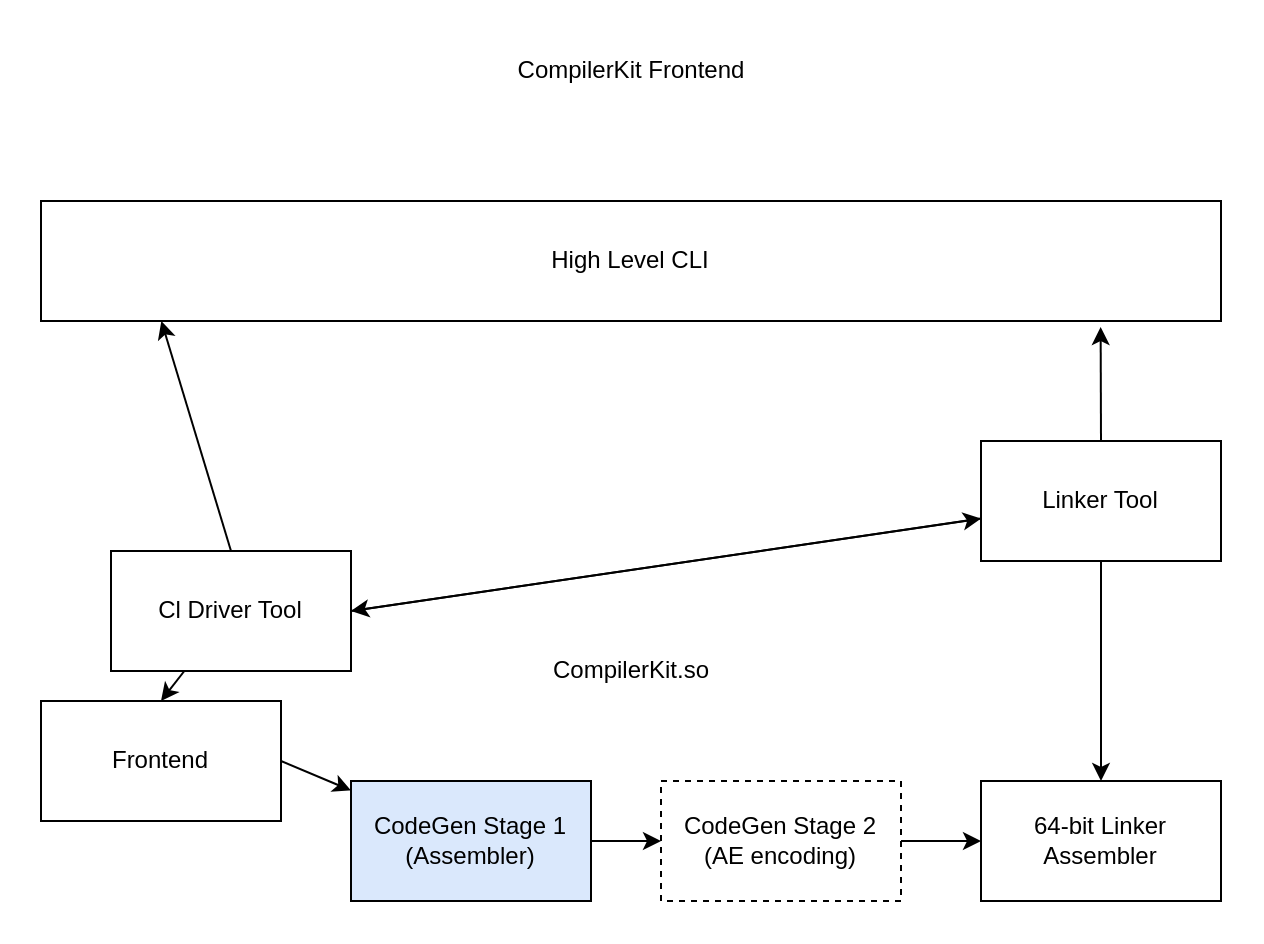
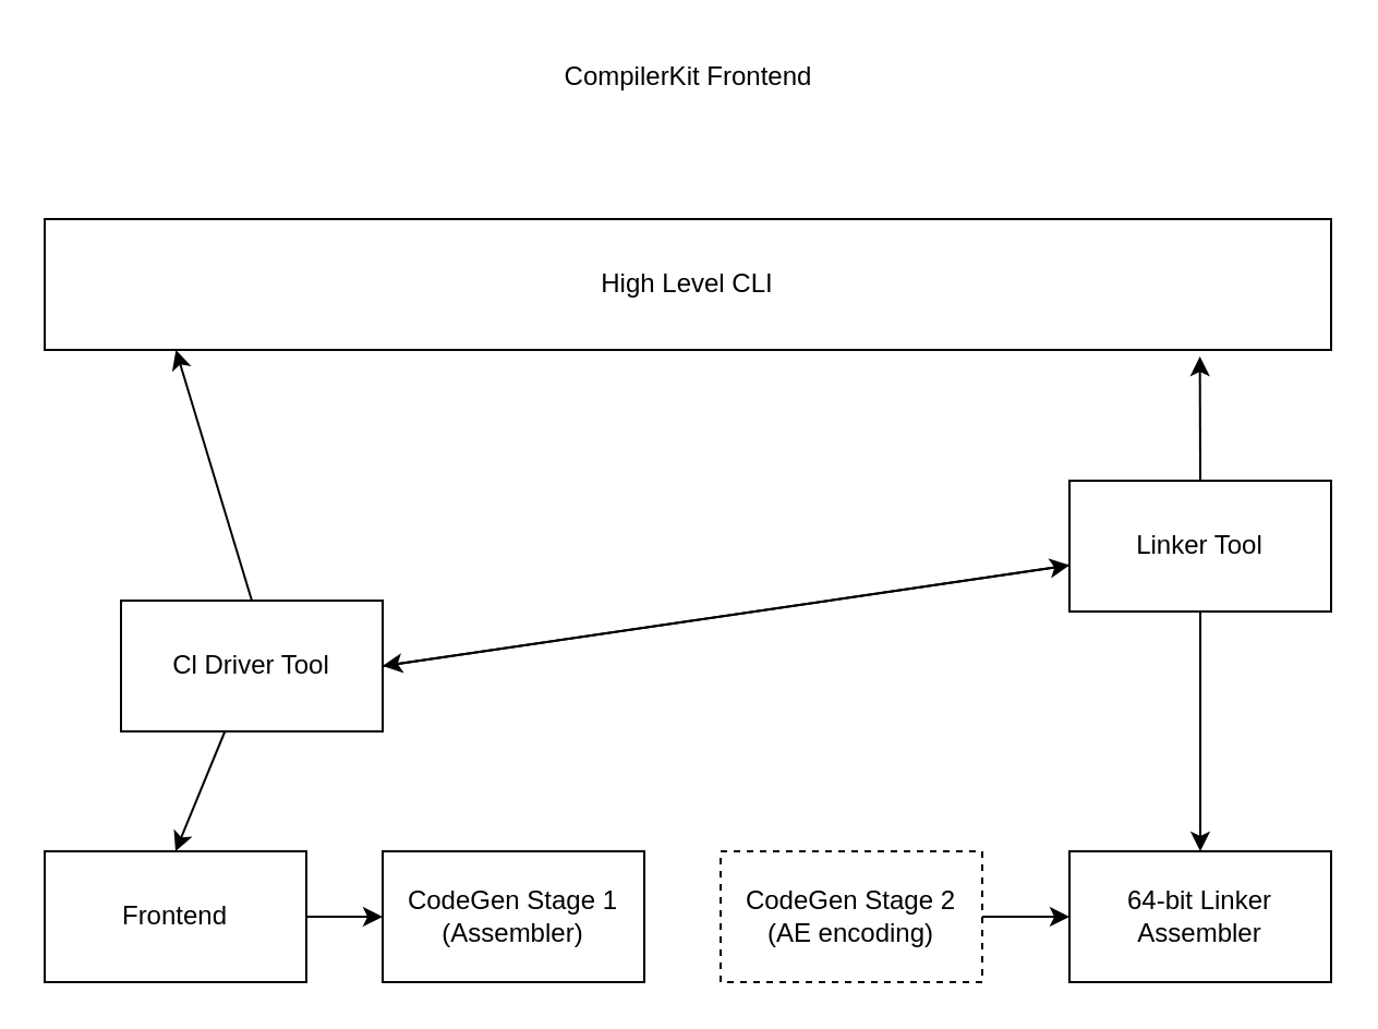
- <mxCell id="19" value="CompilerKit.so" style="text;html=1;align=center;verticalAlign=middle;whiteSpace=wrap;rounded=0;" parent="1" vertex="1"><mxGeometry x="228" y="320" width="175" height="30" as="geometry" /></mxCell>
- <mxCell id="3" value="Frontend" style="rounded=0;whiteSpace=wrap;html=1;" parent="1" vertex="1"><mxGeometry x="20" y="350" width="120" height="60" as="geometry" /></mxCell>
+ <mxCell id="3" value="Frontend" style="rounded=0;whiteSpace=wrap;html=1;" parent="1" vertex="1"><mxGeometry x="20" y="390" width="120" height="60" as="geometry" /></mxCell>
- <mxCell id="5" value="CodeGen Stage 1&lt;div&gt;(Assembler)&lt;/div&gt;" style="rounded=0;whiteSpace=wrap;html=1;fillColor=#dae8fc;" parent="1" vertex="1"><mxGeometry x="175" y="390" width="120" height="60" as="geometry" /></mxCell>
+ <mxCell id="5" value="CodeGen Stage 1&lt;div&gt;(Assembler)&lt;/div&gt;" style="rounded=0;whiteSpace=wrap;html=1;" parent="1" vertex="1"><mxGeometry x="175" y="390" width="120" height="60" as="geometry" /></mxCell>
- <mxCell id="4" style="edgeStyle=none;html=1;" parent="1" source="5" target="7" edge="1"><mxGeometry relative="1" as="geometry" /></mxCell>
